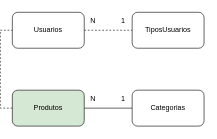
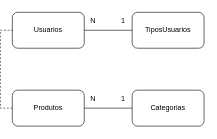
- <mxCell id="2" value="" style="edgeStyle=orthogonalEdgeStyle;rounded=0;orthogonalLoop=1;jettySize=auto;html=1;endArrow=none;endFill=0;dashed=1;" edge="1" parent="1" source="3" target="4"><mxGeometry relative="1" as="geometry" /></mxCell>
+ <mxCell id="2" value="" style="edgeStyle=orthogonalEdgeStyle;rounded=0;orthogonalLoop=1;jettySize=auto;html=1;endArrow=none;endFill=0;" edge="1" parent="1" source="3" target="4"><mxGeometry relative="1" as="geometry" /></mxCell>
- <mxCell id="9" value="Produtos" style="rounded=1;whiteSpace=wrap;html=1;fillColor=#d5e8d4;" vertex="1" parent="1"><mxGeometry x="20" y="150" width="120" height="60" as="geometry" /></mxCell>
+ <mxCell id="9" value="Produtos" style="rounded=1;whiteSpace=wrap;html=1;" vertex="1" parent="1"><mxGeometry x="20" y="150" width="120" height="60" as="geometry" /></mxCell>
